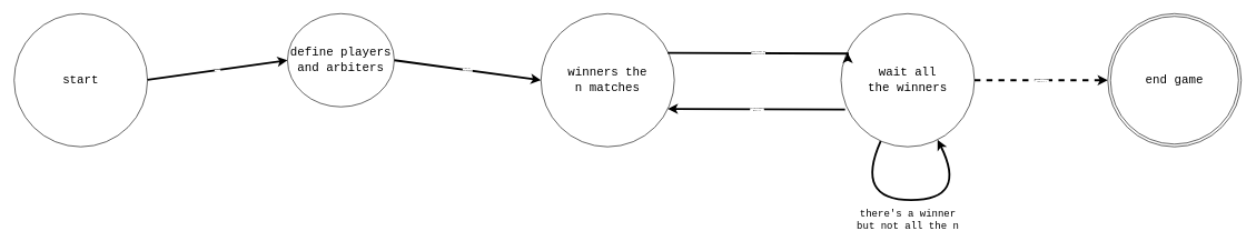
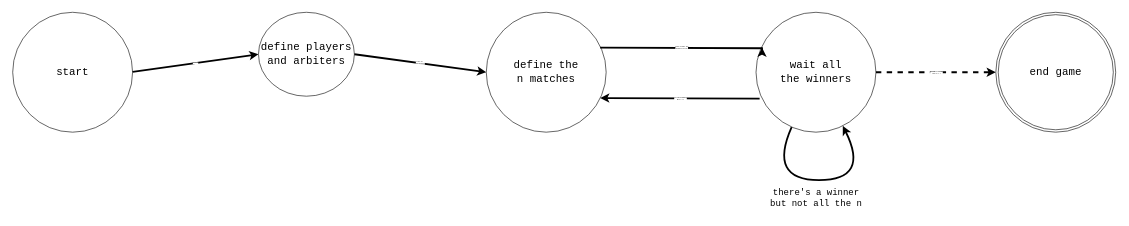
- <mxCell id="7" value="&lt;div style=&quot;font-size: 18px;&quot;&gt;&lt;font style=&quot;font-size: 18px;&quot;&gt;winners the&lt;/font&gt;&lt;/div&gt;&lt;div style=&quot;font-size: 18px;&quot;&gt;&lt;font style=&quot;font-size: 18px;&quot;&gt;n matches&lt;/font&gt;&lt;br&gt;&lt;/div&gt;" style="ellipse;whiteSpace=wrap;html=1;aspect=fixed;fontFamily=Courier New;" vertex="1" parent="1"><mxGeometry x="810" y="20" width="200" height="200" as="geometry" /></mxCell>
+ <mxCell id="7" value="&lt;div style=&quot;font-size: 18px;&quot;&gt;&lt;font style=&quot;font-size: 18px;&quot;&gt;define the&lt;/font&gt;&lt;/div&gt;&lt;div style=&quot;font-size: 18px;&quot;&gt;&lt;font style=&quot;font-size: 18px;&quot;&gt;n matches&lt;/font&gt;&lt;br&gt;&lt;/div&gt;" style="ellipse;whiteSpace=wrap;html=1;aspect=fixed;fontFamily=Courier New;" vertex="1" parent="1"><mxGeometry x="810" y="20" width="200" height="200" as="geometry" /></mxCell>
